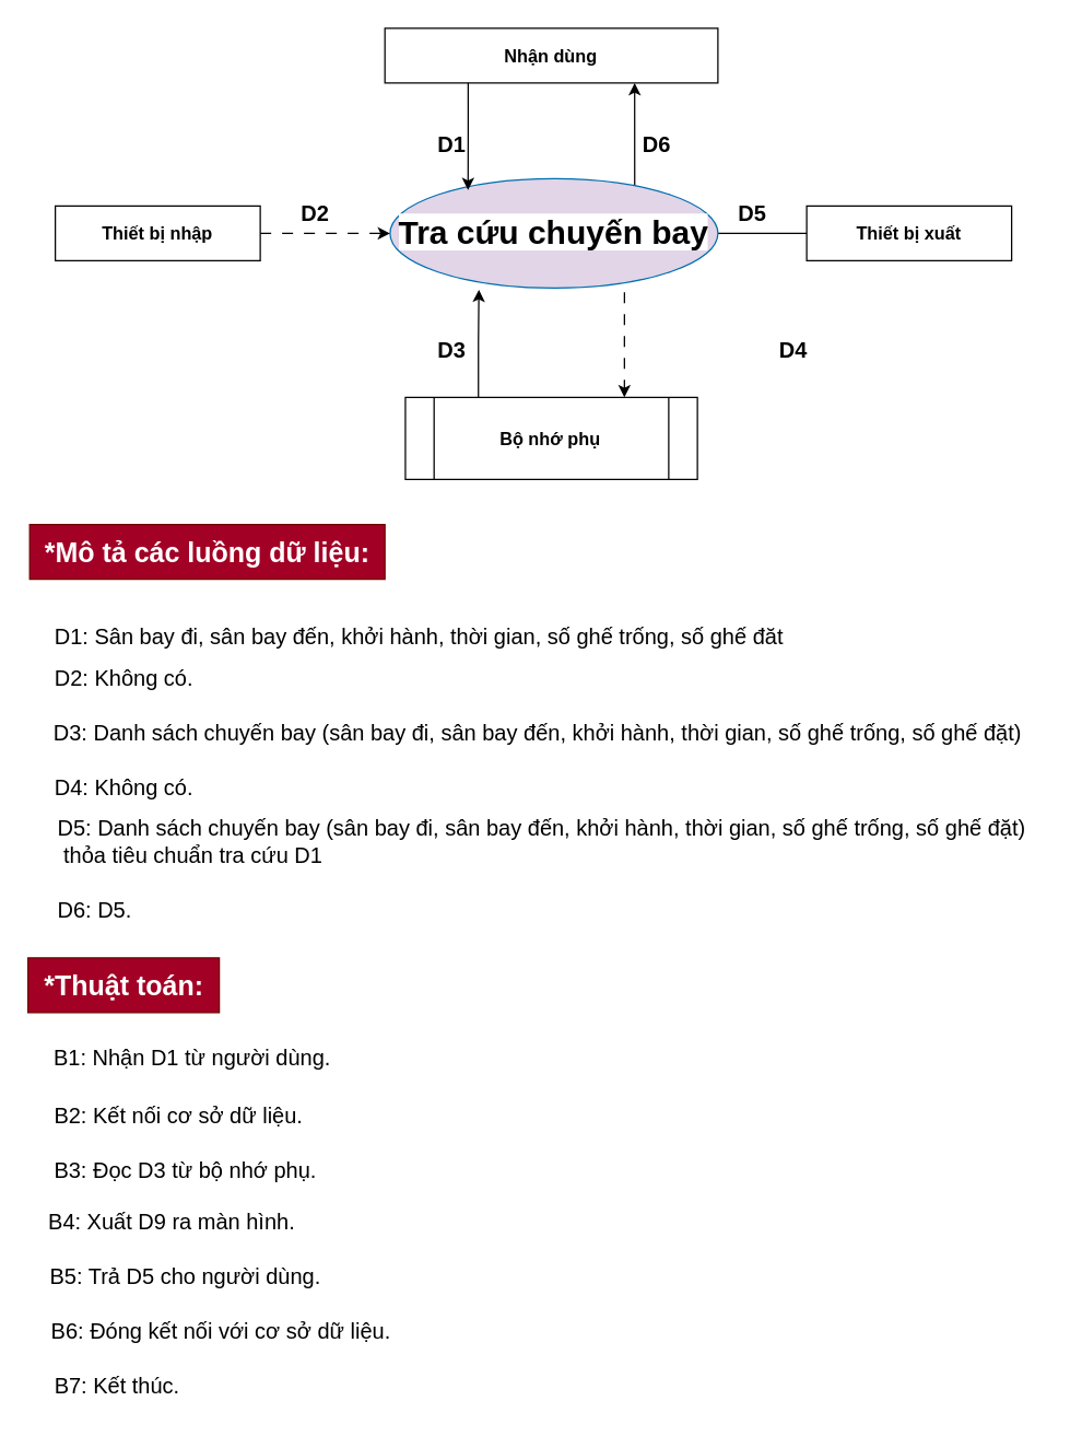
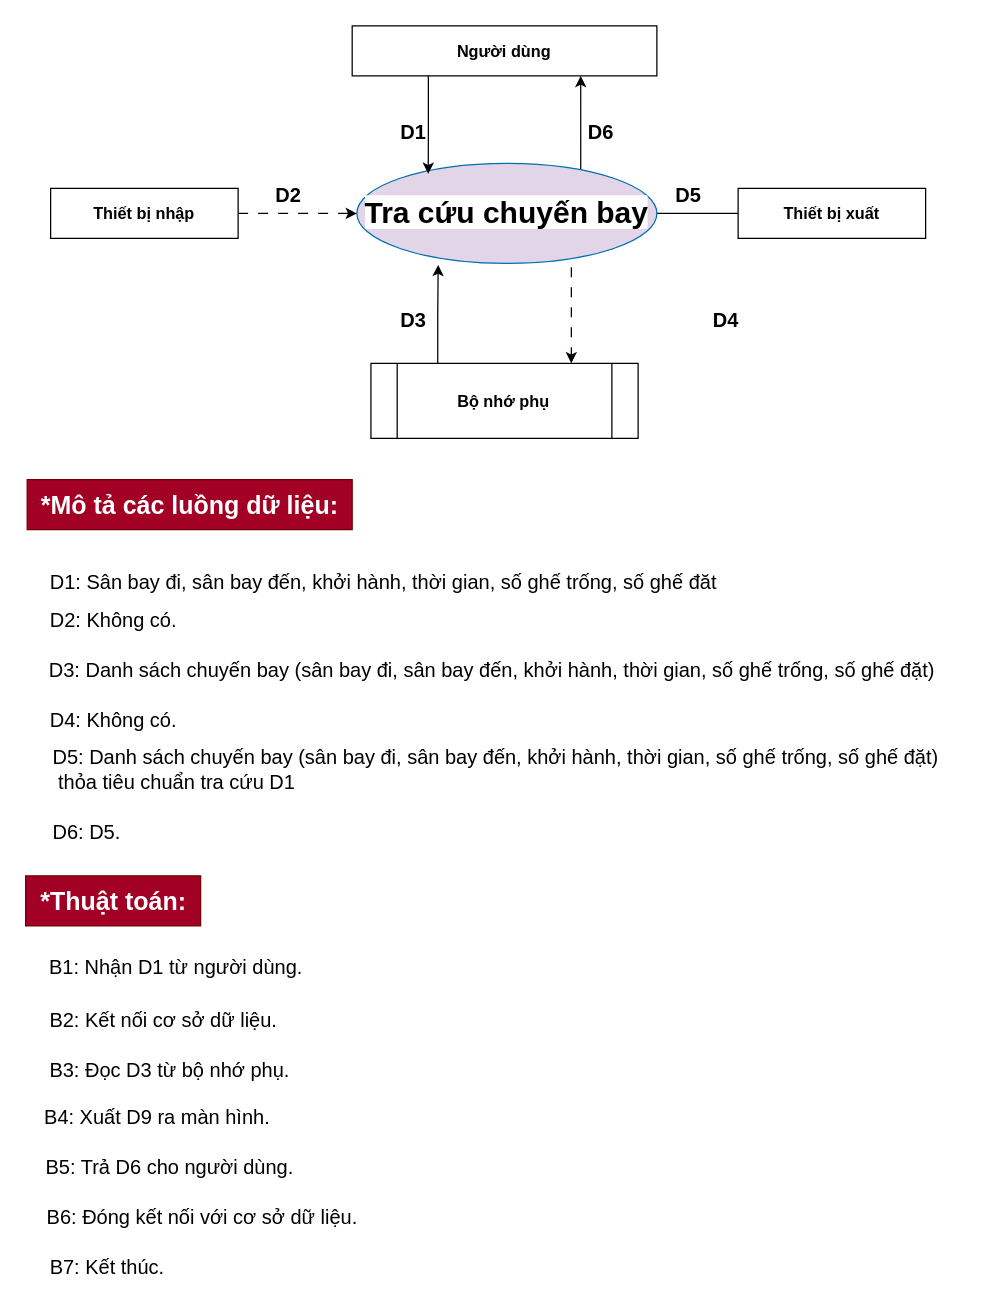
- <mxCell id="2" value="&lt;b&gt;&lt;font style=&quot;font-size: 13px;&quot;&gt;Nhận dùng&lt;/font&gt;&lt;/b&gt;" style="rounded=0;whiteSpace=wrap;html=1;" parent="1" vertex="1"><mxGeometry x="281.25" y="20" width="243.75" height="40" as="geometry" /></mxCell>
+ <mxCell id="2" value="&lt;b&gt;&lt;font style=&quot;font-size: 13px;&quot;&gt;Người dùng&lt;/font&gt;&lt;/b&gt;" style="rounded=0;whiteSpace=wrap;html=1;" parent="1" vertex="1"><mxGeometry x="281.25" y="20" width="243.75" height="40" as="geometry" /></mxCell>
- <mxCell id="31" value="&lt;font style=&quot;font-size: 16px;&quot;&gt;B5: Trả D5 cho người dùng.&lt;/font&gt;" style="text;html=1;align=center;verticalAlign=middle;resizable=0;points=[];autosize=1;strokeColor=none;fillColor=none;" parent="1" vertex="1"><mxGeometry x="25" y="918" width="220" height="30" as="geometry" /></mxCell>
+ <mxCell id="31" value="&lt;font style=&quot;font-size: 16px;&quot;&gt;B5: Trả D6 cho người dùng.&lt;/font&gt;" style="text;html=1;align=center;verticalAlign=middle;resizable=0;points=[];autosize=1;strokeColor=none;fillColor=none;" parent="1" vertex="1"><mxGeometry x="25" y="918" width="220" height="30" as="geometry" /></mxCell>
